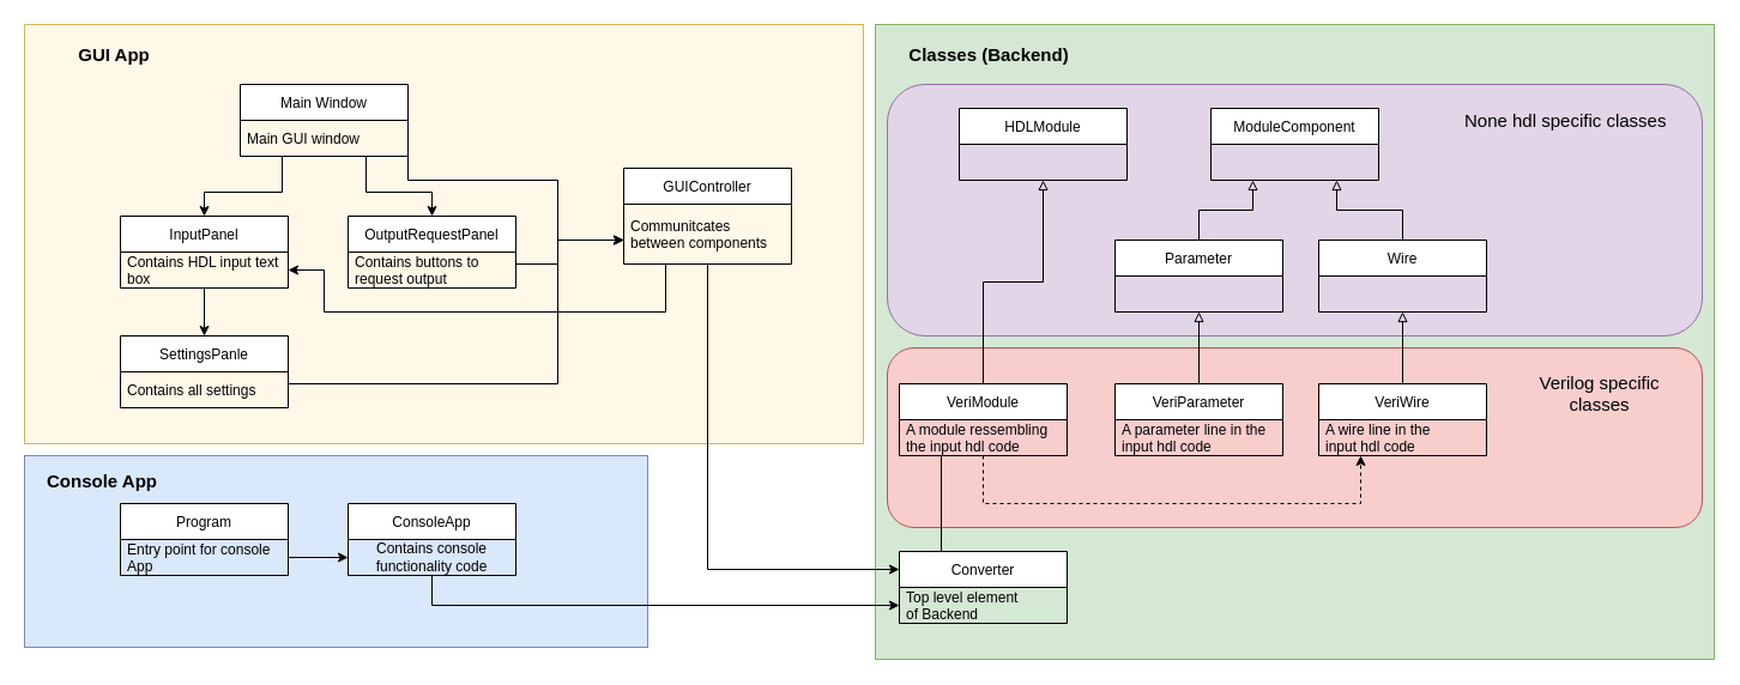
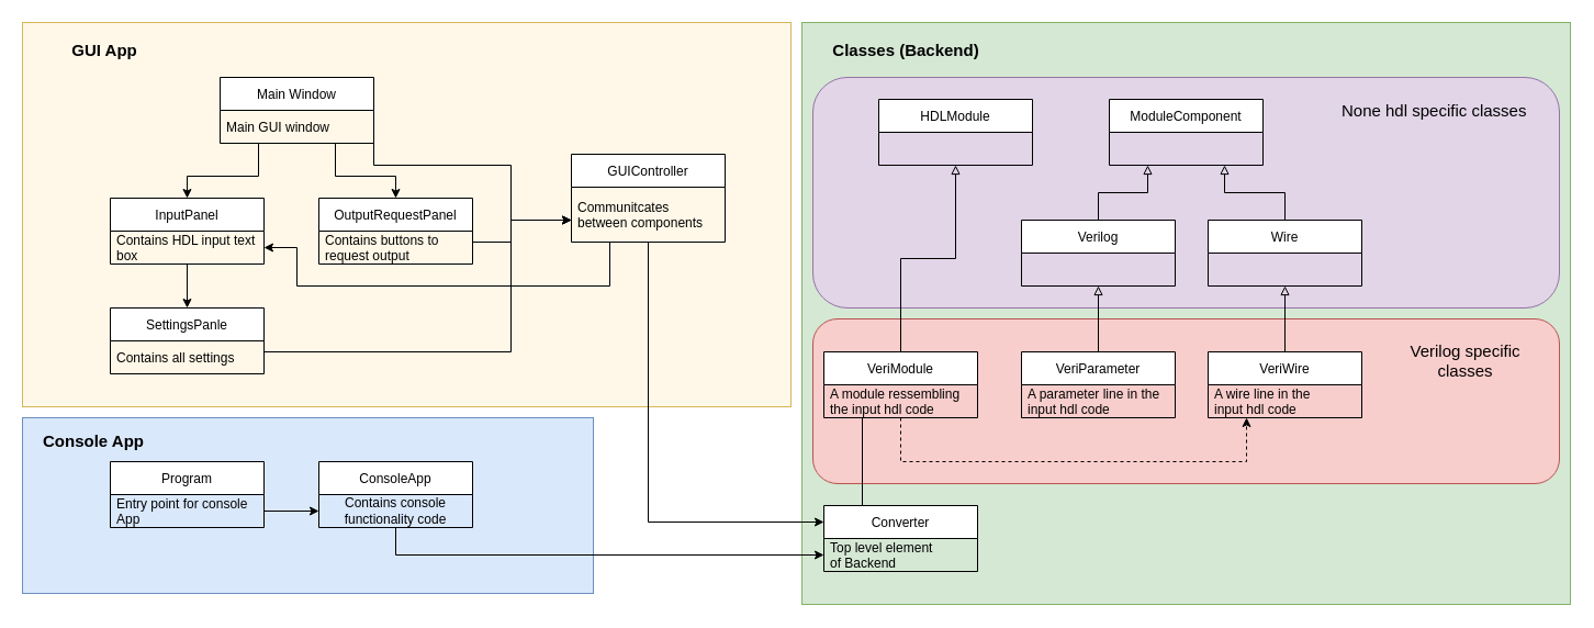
- <mxCell id="36" value="Parameter" style="swimlane;fontStyle=0;childLayout=stackLayout;horizontal=1;startSize=30;horizontalStack=0;resizeParent=1;resizeParentMax=0;resizeLast=0;collapsible=1;marginBottom=0;" vertex="1" parent="1"><mxGeometry x="930" y="200" width="140" height="60" as="geometry" /></mxCell>
+ <mxCell id="36" value="Verilog" style="swimlane;fontStyle=0;childLayout=stackLayout;horizontal=1;startSize=30;horizontalStack=0;resizeParent=1;resizeParentMax=0;resizeLast=0;collapsible=1;marginBottom=0;" vertex="1" parent="1"><mxGeometry x="930" y="200" width="140" height="60" as="geometry" /></mxCell>
